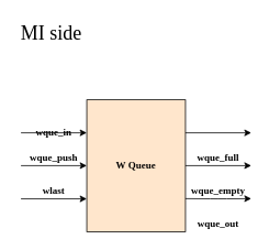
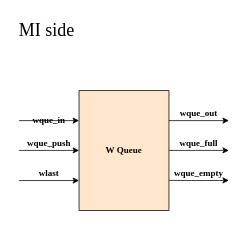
- <mxCell id="5" value="&lt;font face=&quot;Times New Roman&quot;&gt;&lt;b&gt;wque_out&lt;/b&gt;&lt;/font&gt;" style="text;html=1;strokeColor=none;fillColor=none;align=center;verticalAlign=middle;whiteSpace=wrap;rounded=0;" parent="1" vertex="1"><mxGeometry x="245" y="262.25" width="40" height="15.5" as="geometry" /></mxCell>
+ <mxCell id="5" value="&lt;font face=&quot;Times New Roman&quot;&gt;&lt;b&gt;wque_out&lt;/b&gt;&lt;/font&gt;" style="text;html=1;strokeColor=none;fillColor=none;align=center;verticalAlign=middle;whiteSpace=wrap;rounded=0;" parent="1" vertex="1"><mxGeometry x="245" y="142.25" width="40" height="15.5" as="geometry" /></mxCell>
